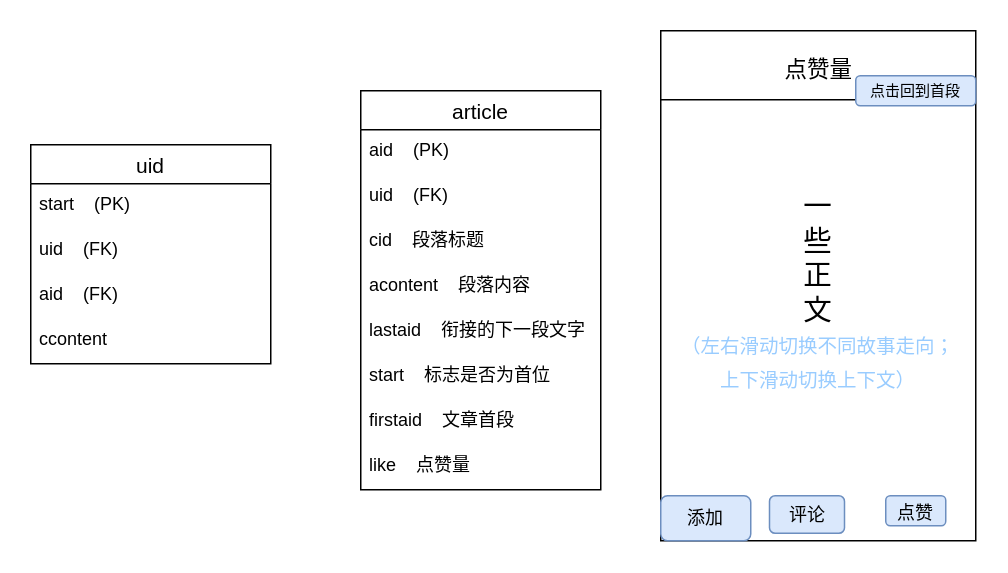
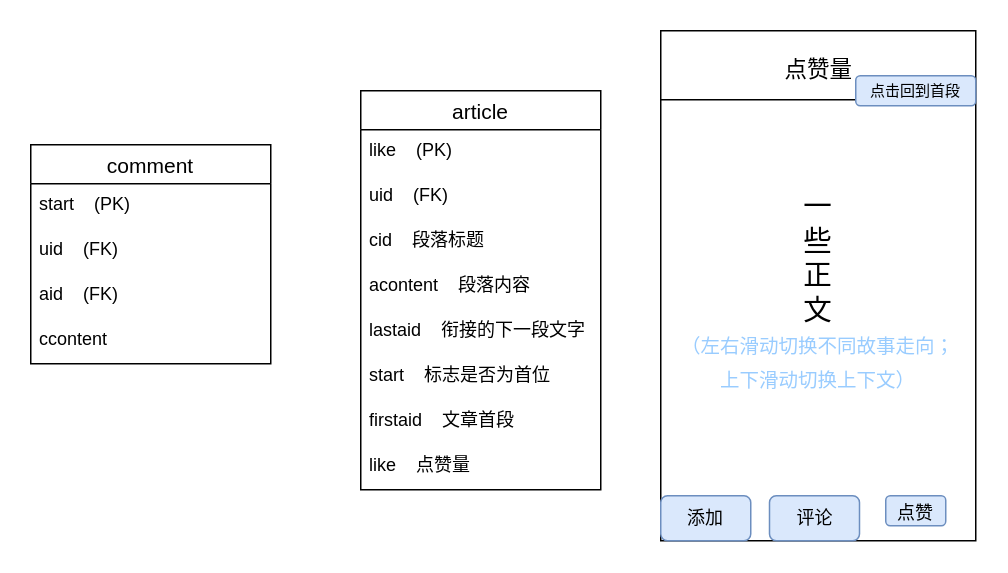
- <mxCell id="3" value="aid    (PK)" style="text;strokeColor=none;fillColor=none;spacingLeft=4;spacingRight=4;overflow=hidden;rotatable=0;points=[[0,0.5],[1,0.5]];portConstraint=eastwest;fontSize=12;" vertex="1" parent="2"><mxGeometry y="26" width="160" height="30" as="geometry" /></mxCell>
+ <mxCell id="3" value="like    (PK)" style="text;strokeColor=none;fillColor=none;spacingLeft=4;spacingRight=4;overflow=hidden;rotatable=0;points=[[0,0.5],[1,0.5]];portConstraint=eastwest;fontSize=12;" vertex="1" parent="2"><mxGeometry y="26" width="160" height="30" as="geometry" /></mxCell>
- <mxCell id="19" value="uid" style="swimlane;fontStyle=0;childLayout=stackLayout;horizontal=1;startSize=26;horizontalStack=0;resizeParent=1;resizeParentMax=0;resizeLast=0;collapsible=1;marginBottom=0;align=center;fontSize=14;rounded=0;fontFamily=Helvetica;fontColor=#000000;" vertex="1" parent="1"><mxGeometry x="20" y="96" width="160" height="146" as="geometry" /></mxCell>
+ <mxCell id="19" value="comment" style="swimlane;fontStyle=0;childLayout=stackLayout;horizontal=1;startSize=26;horizontalStack=0;resizeParent=1;resizeParentMax=0;resizeLast=0;collapsible=1;marginBottom=0;align=center;fontSize=14;rounded=0;fontFamily=Helvetica;fontColor=#000000;" vertex="1" parent="1"><mxGeometry x="20" y="96" width="160" height="146" as="geometry" /></mxCell>
- <mxCell id="17" value="评论" style="text;html=1;strokeColor=#6c8ebf;fillColor=#dae8fc;align=center;verticalAlign=middle;whiteSpace=wrap;rounded=1;fontFamily=Times New Roman;fontSize=12;" vertex="1" parent="1"><mxGeometry x="512.5" y="330" width="50" height="25" as="geometry" /></mxCell>
+ <mxCell id="17" value="评论" style="text;html=1;strokeColor=#6c8ebf;fillColor=#dae8fc;align=center;verticalAlign=middle;whiteSpace=wrap;rounded=1;fontFamily=Times New Roman;fontSize=12;" vertex="1" parent="1"><mxGeometry x="512.5" y="330" width="60" height="30" as="geometry" /></mxCell>
